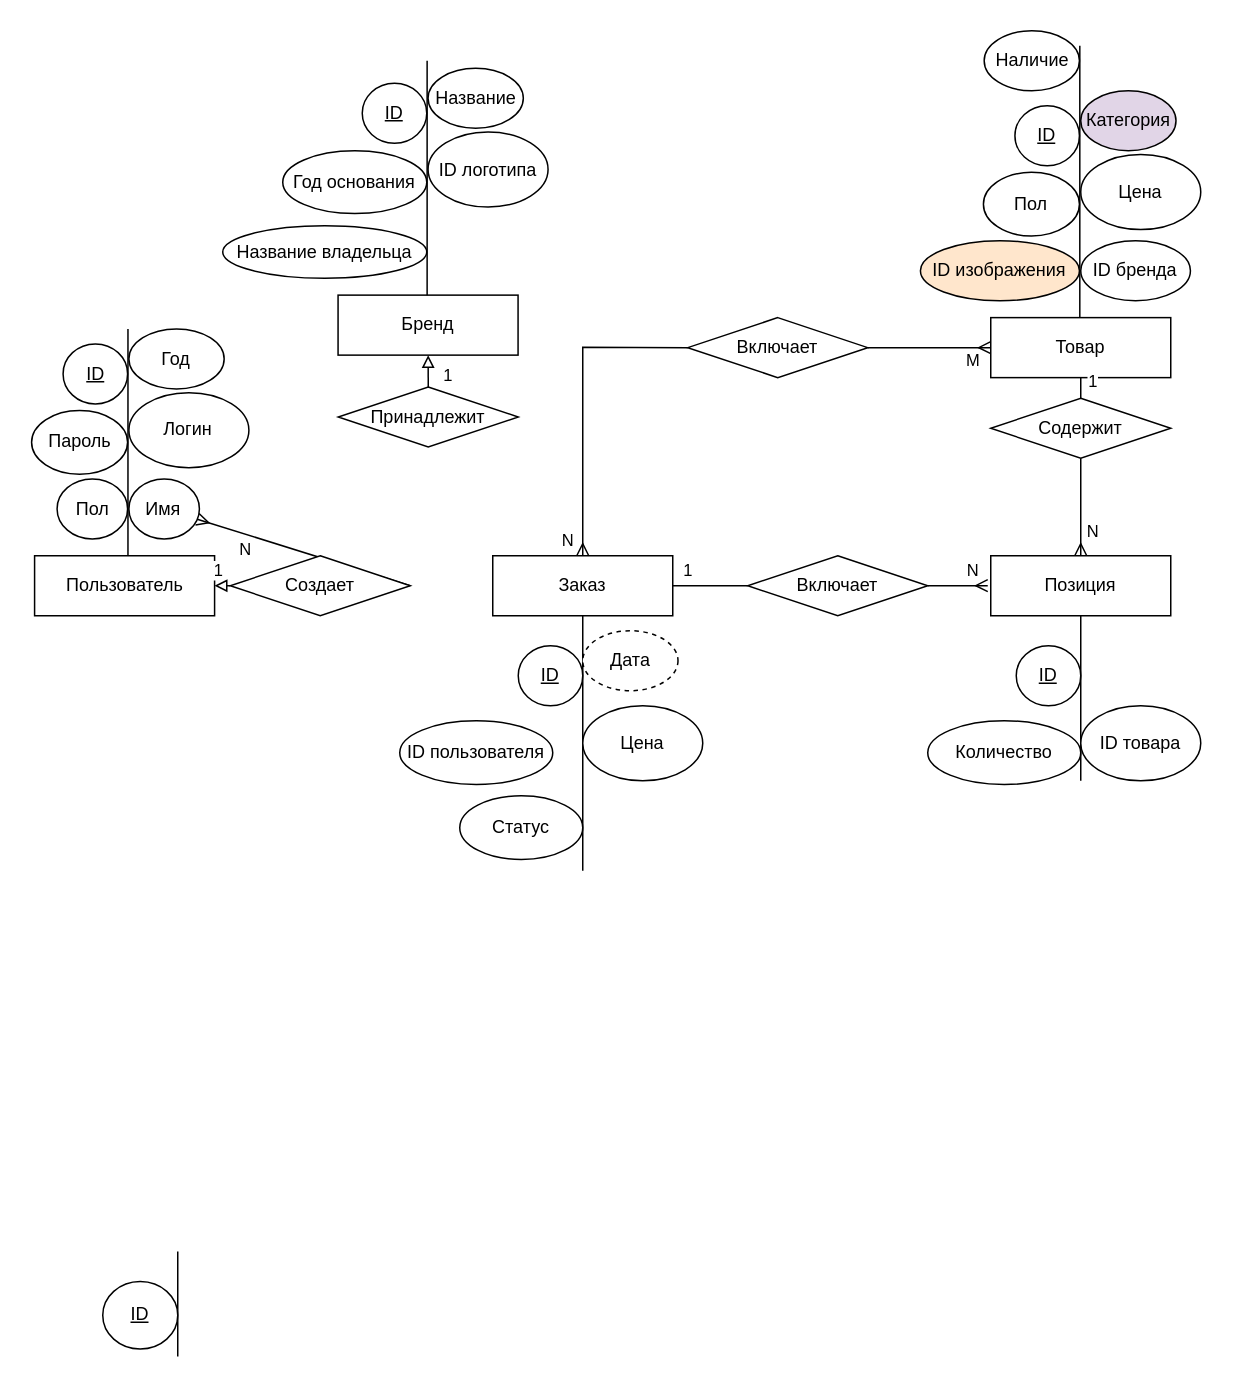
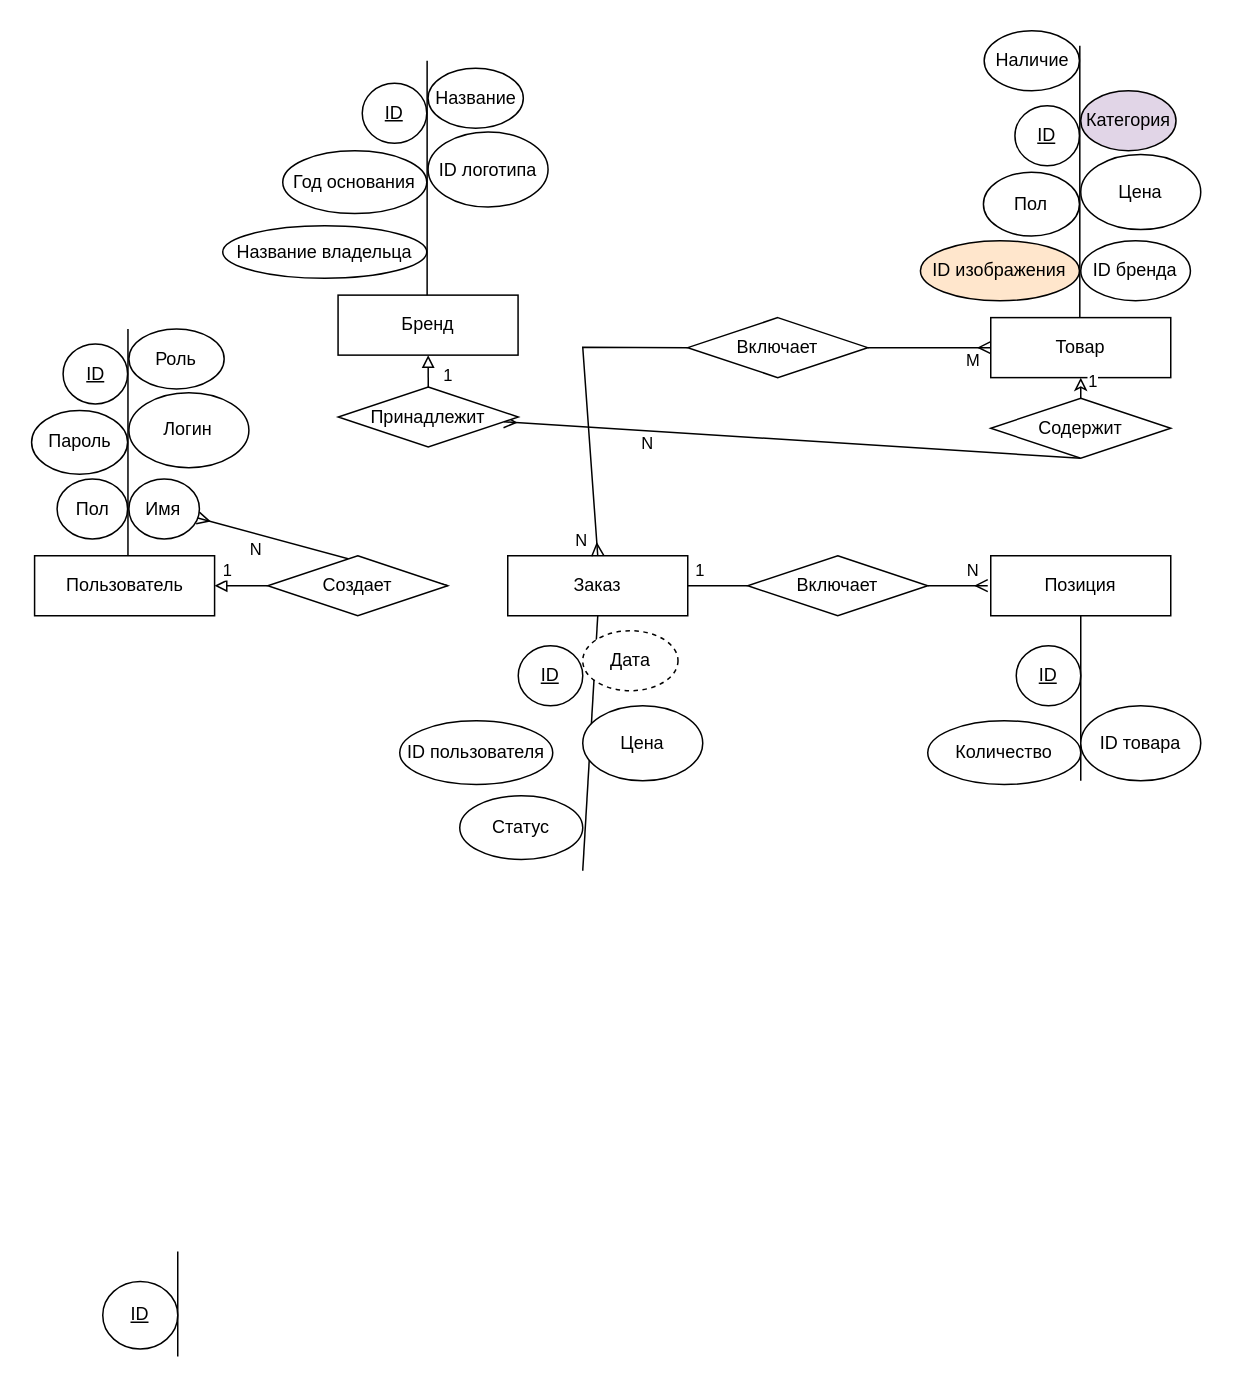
- <mxCell id="14" value="Год" style="ellipse;whiteSpace=wrap;html=1;align=center;" parent="1" vertex="1"><mxGeometry x="85.44" y="218.75" width="63.5" height="40" as="geometry" /></mxCell>
+ <mxCell id="14" value="Роль" style="ellipse;whiteSpace=wrap;html=1;align=center;" parent="1" vertex="1"><mxGeometry x="85.44" y="218.75" width="63.5" height="40" as="geometry" /></mxCell>
- <mxCell id="42" value="1" style="edgeStyle=none;rounded=0;html=1;exitX=0.5;exitY=0;exitDx=0;exitDy=0;entryX=0.5;entryY=1;entryDx=0;entryDy=0;endArrow=none;endFill=0;" edge="1" parent="1" source="44" target="30"><mxGeometry x="0.548" y="-8" relative="1" as="geometry"><mxPoint as="offset" /></mxGeometry></mxCell>
+ <mxCell id="42" value="1" style="edgeStyle=none;rounded=0;html=1;exitX=0.5;exitY=0;exitDx=0;exitDy=0;entryX=0.5;entryY=1;entryDx=0;entryDy=0;endArrow=classic;endFill=0;" edge="1" parent="1" source="44" target="30"><mxGeometry x="0.548" y="-8" relative="1" as="geometry"><mxPoint as="offset" /></mxGeometry></mxCell>
- <mxCell id="43" value="N" style="edgeStyle=none;rounded=0;html=1;exitX=0.5;exitY=1;exitDx=0;exitDy=0;entryX=0.5;entryY=0;entryDx=0;entryDy=0;endArrow=ERmany;endFill=0;" edge="1" parent="1" source="44" target="23"><mxGeometry x="0.5" y="8" relative="1" as="geometry"><mxPoint as="offset" /></mxGeometry></mxCell>
+ <mxCell id="43" value="N" style="edgeStyle=none;rounded=0;html=1;exitX=0.5;exitY=1;exitDx=0;exitDy=0;endArrow=ERmany;endFill=0;" edge="1" parent="1" source="44" target="53"><mxGeometry x="0.5" y="8" relative="1" as="geometry"><mxPoint as="offset" /></mxGeometry></mxCell>
- <mxCell id="5" value="Создает" style="shape=rhombus;perimeter=rhombusPerimeter;whiteSpace=wrap;html=1;align=center;" parent="1" vertex="1"><mxGeometry x="153" y="370" width="120" height="40" as="geometry" /></mxCell>
+ <mxCell id="5" value="Создает" style="shape=rhombus;perimeter=rhombusPerimeter;whiteSpace=wrap;html=1;align=center;" parent="1" vertex="1"><mxGeometry x="178" y="370" width="120" height="40" as="geometry" /></mxCell>
- <mxCell id="16" value="Заказ" style="whiteSpace=wrap;html=1;align=center;" vertex="1" parent="1"><mxGeometry x="328" y="370" width="120" height="40" as="geometry" /></mxCell>
+ <mxCell id="16" value="Заказ" style="whiteSpace=wrap;html=1;align=center;" vertex="1" parent="1"><mxGeometry x="338" y="370" width="120" height="40" as="geometry" /></mxCell>
